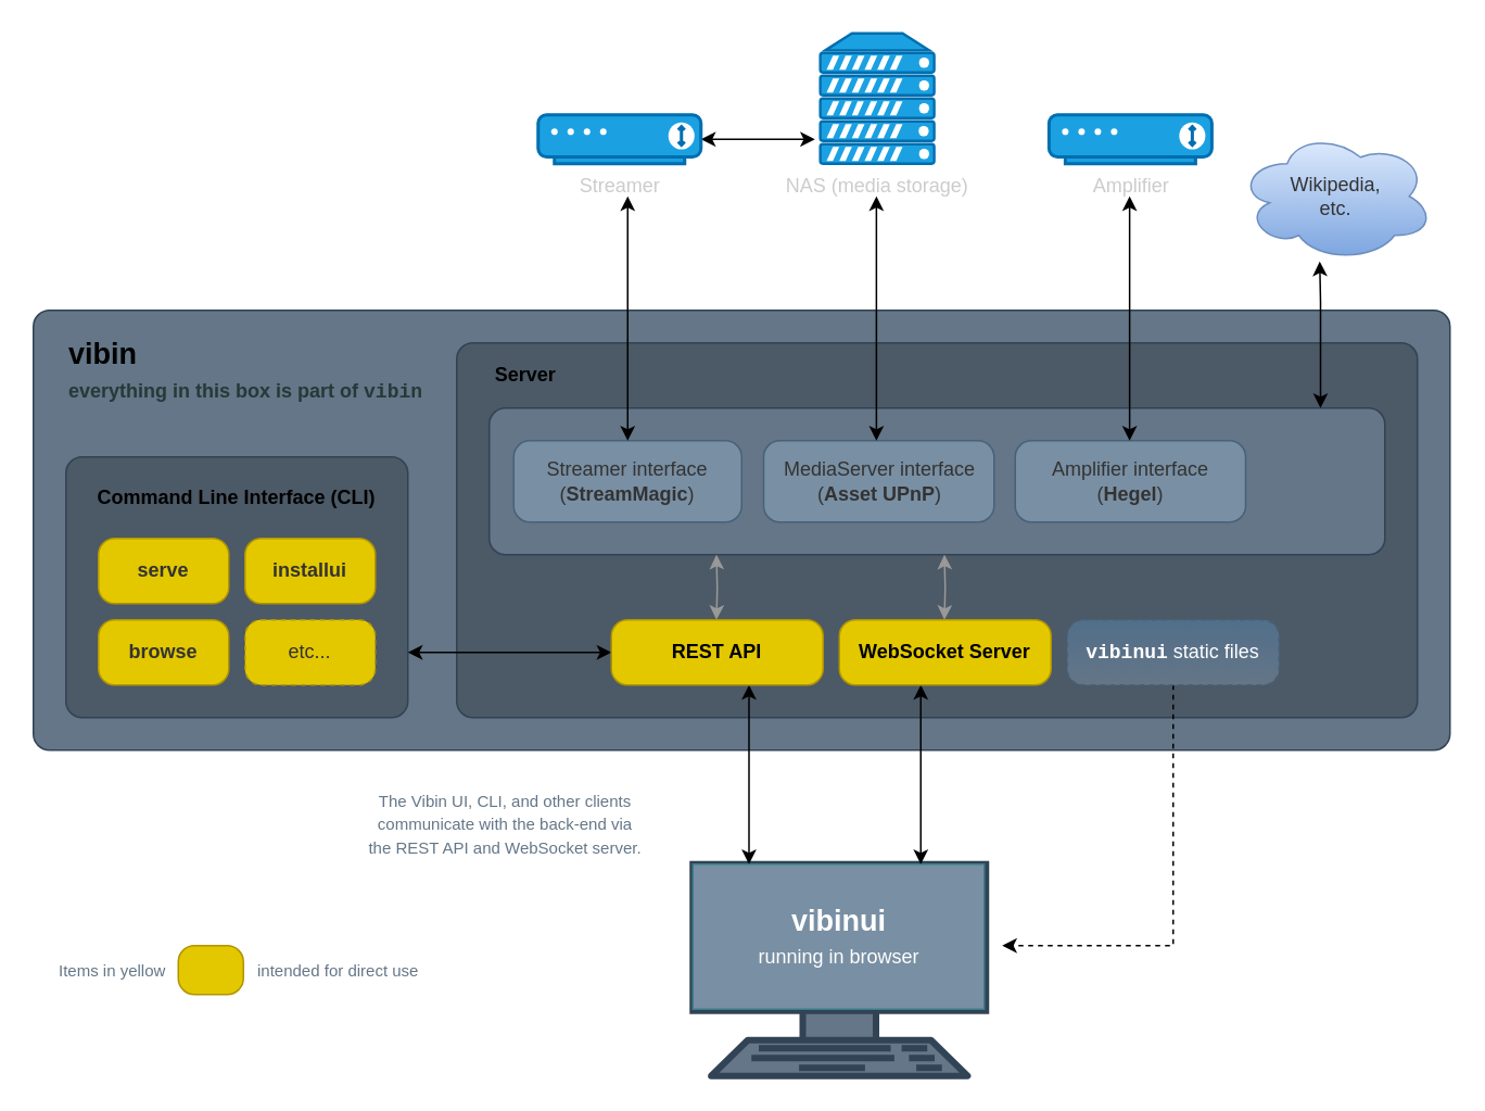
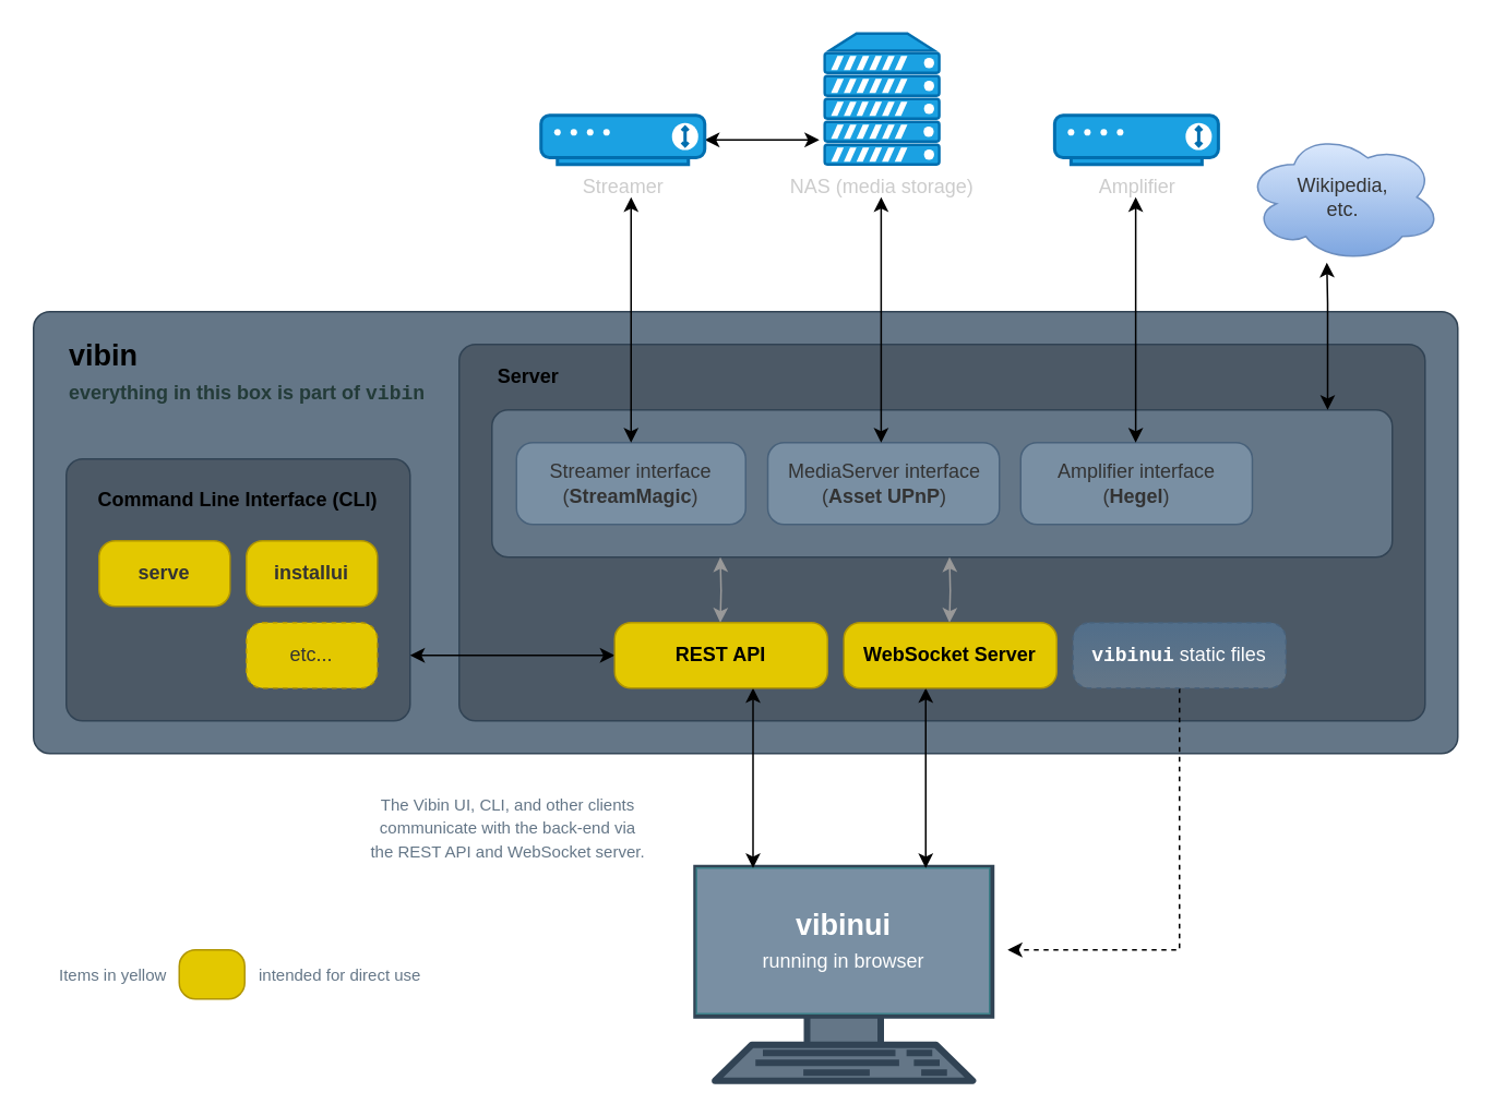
- <mxCell id="32" value="&lt;font color=&quot;#333333&quot;&gt;&lt;b&gt;browse&lt;/b&gt;&lt;/font&gt;" style="rounded=1;whiteSpace=wrap;html=1;absoluteArcSize=1;fillColor=#e3c800;strokeColor=#B09500;fontColor=#000000;" parent="1" vertex="1"><mxGeometry x="60" y="380" width="80" height="40" as="geometry" /></mxCell>
